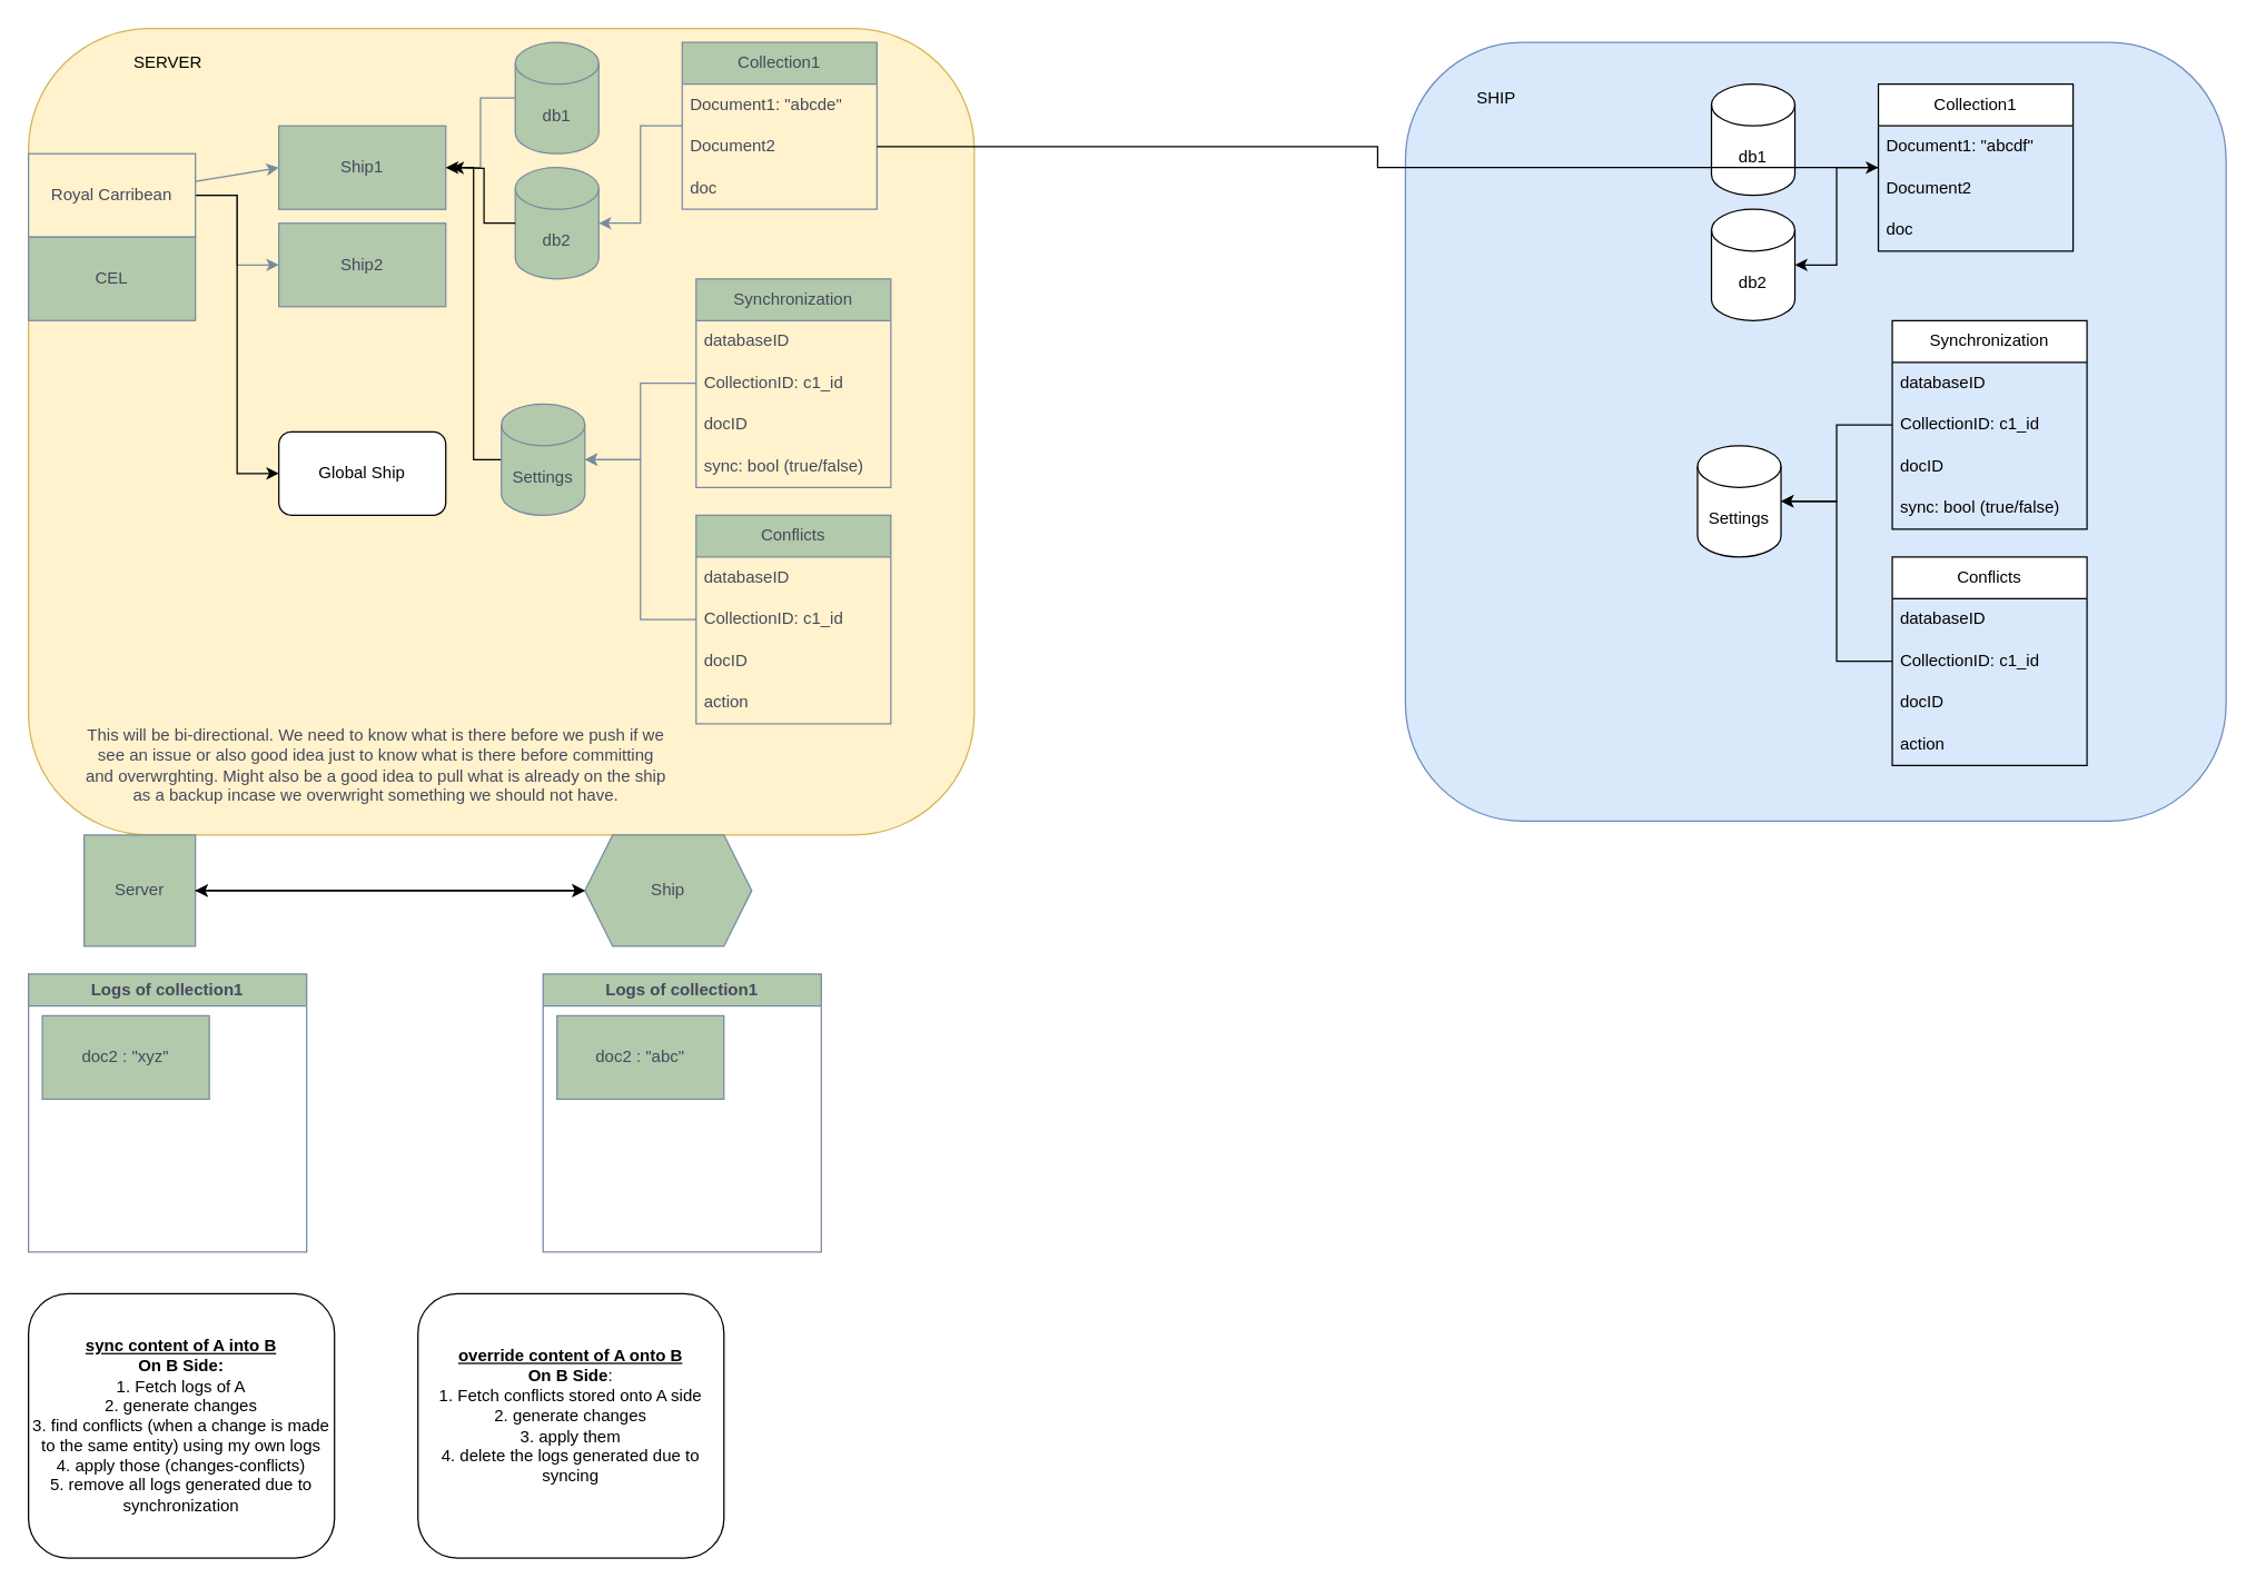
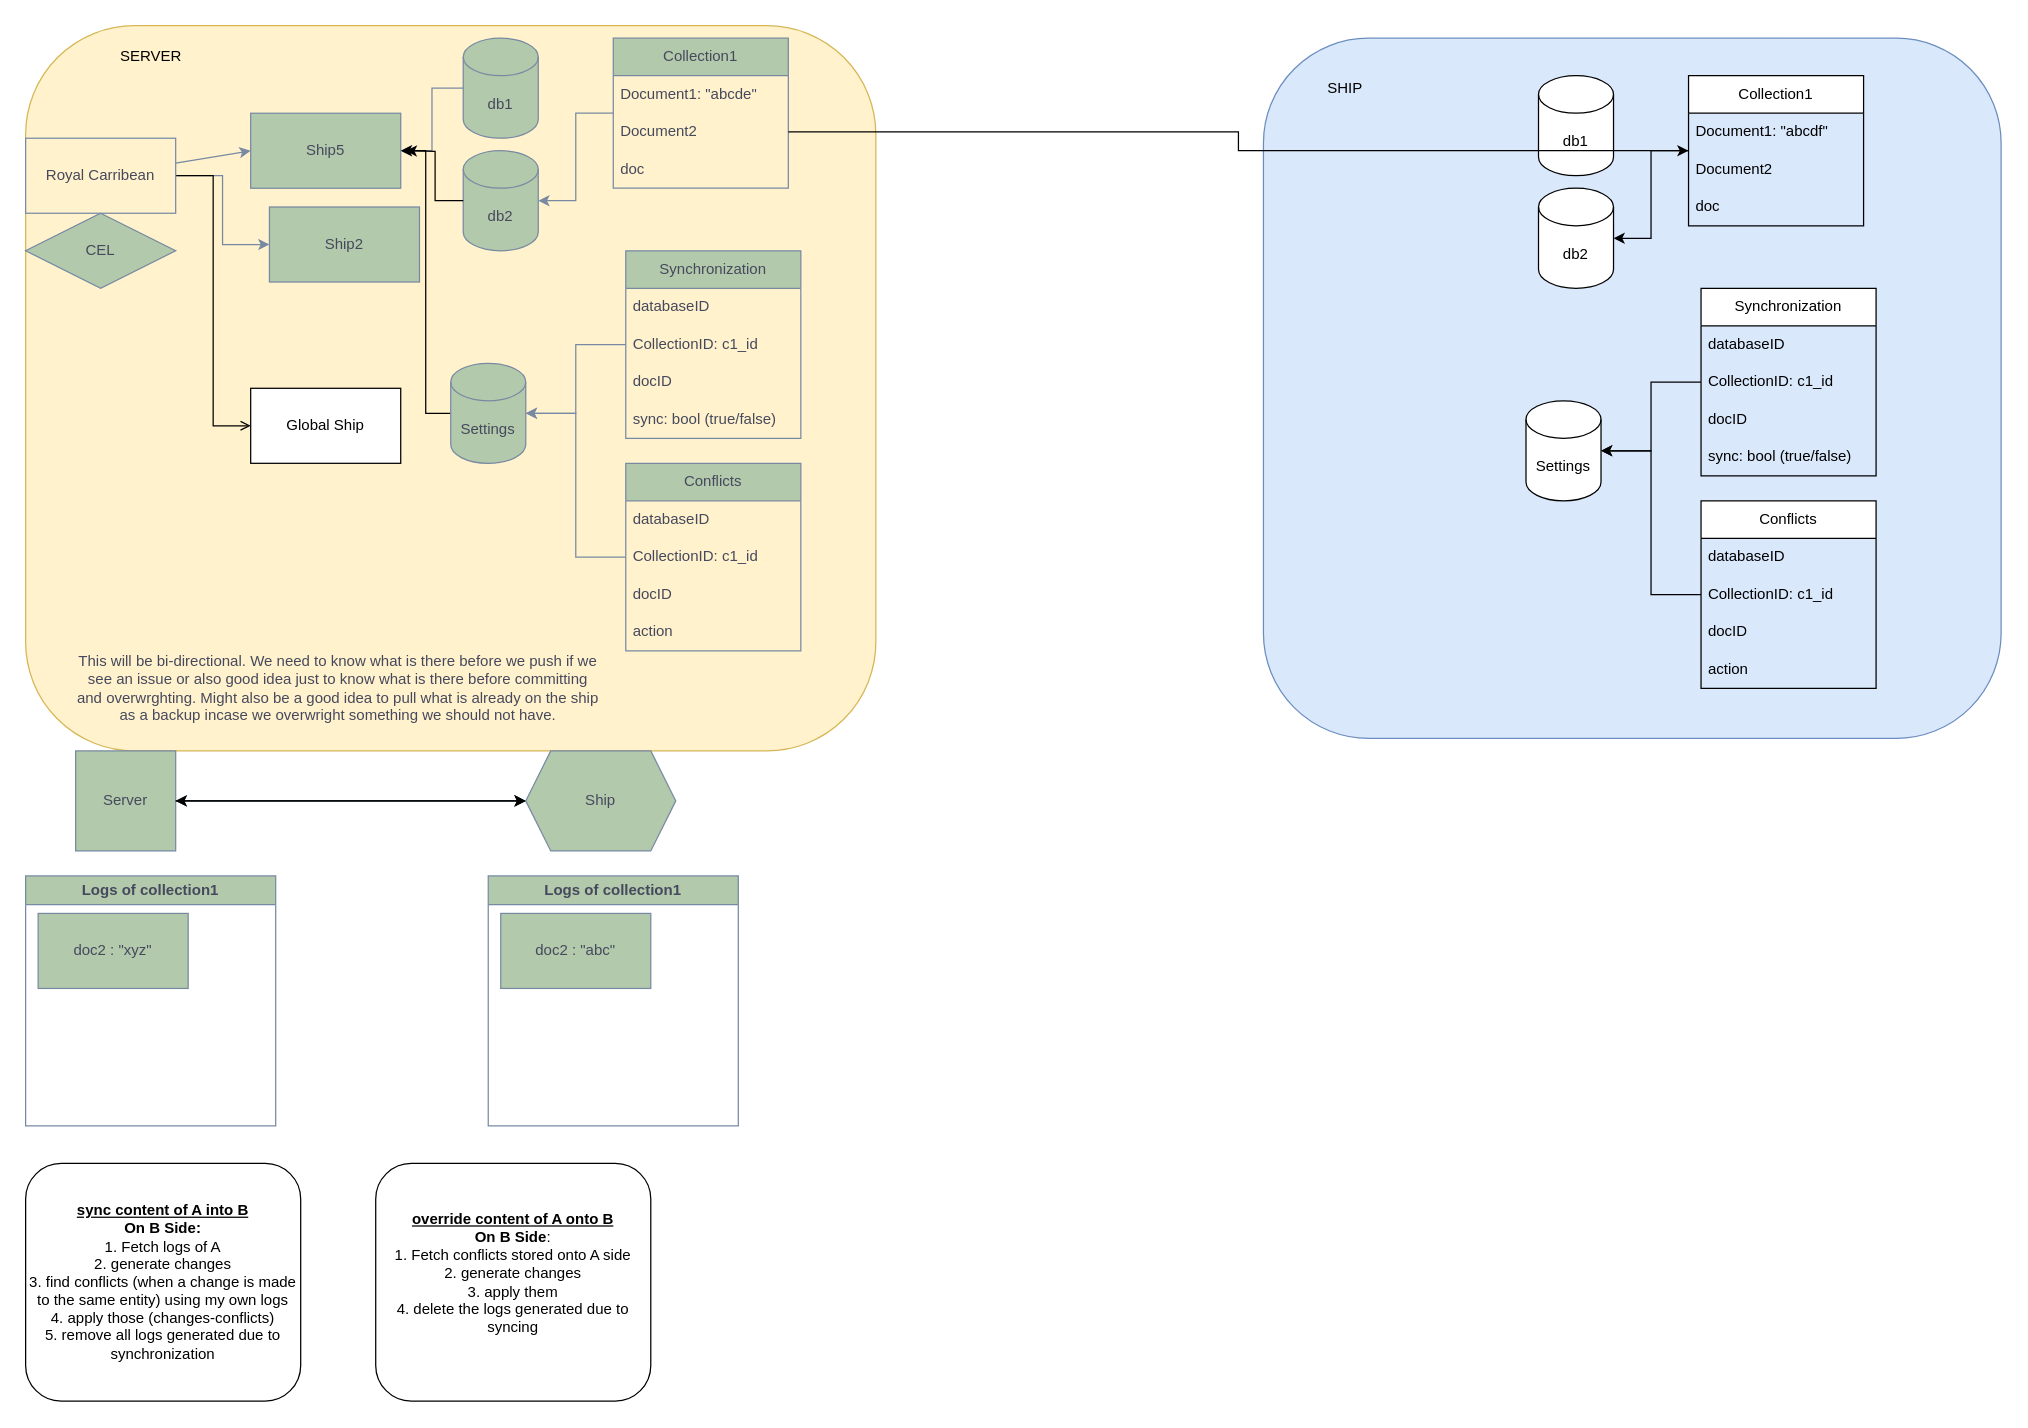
- <mxCell id="8" value="Ship1" style="rounded=0;whiteSpace=wrap;html=1;labelBackgroundColor=none;fillColor=#B2C9AB;strokeColor=#788AA3;fontColor=#46495D;" parent="1" vertex="1"><mxGeometry x="200" y="90" width="120" height="60" as="geometry" /></mxCell>
+ <mxCell id="8" value="Ship5" style="rounded=0;whiteSpace=wrap;html=1;labelBackgroundColor=none;fillColor=#B2C9AB;strokeColor=#788AA3;fontColor=#46495D;" parent="1" vertex="1"><mxGeometry x="200" y="90" width="120" height="60" as="geometry" /></mxCell>
- <mxCell id="9" value="Ship2" style="rounded=0;whiteSpace=wrap;html=1;labelBackgroundColor=none;fillColor=#B2C9AB;strokeColor=#788AA3;fontColor=#46495D;" parent="1" vertex="1"><mxGeometry x="200" y="160" width="120" height="60" as="geometry" /></mxCell>
+ <mxCell id="9" value="Ship2" style="rounded=0;whiteSpace=wrap;html=1;labelBackgroundColor=none;fillColor=#B2C9AB;strokeColor=#788AA3;fontColor=#46495D;" parent="1" vertex="1"><mxGeometry x="215" y="165" width="120" height="60" as="geometry" /></mxCell>
- <mxCell id="7" value="CEL" style="rounded=0;whiteSpace=wrap;html=1;labelBackgroundColor=none;fillColor=#B2C9AB;strokeColor=#788AA3;fontColor=#46495D;" parent="1" vertex="1"><mxGeometry y="170" width="120" height="60" as="geometry" x="20" /></mxCell>
+ <mxCell id="7" value="CEL" style="rhombus;whiteSpace=wrap;html=1;labelBackgroundColor=none;fillColor=#B2C9AB;strokeColor=#788AA3;fontColor=#46495D;" parent="1" vertex="1"><mxGeometry y="170" width="120" height="60" as="geometry" x="20" /></mxCell>
- <mxCell id="5" style="edgeStyle=orthogonalEdgeStyle;rounded=0;orthogonalLoop=1;jettySize=auto;html=1;exitX=1;exitY=0.5;exitDx=0;exitDy=0;entryX=0;entryY=0.5;entryDx=0;entryDy=0;" edge="1" parent="1" source="6" target="40"><mxGeometry relative="1" as="geometry" /></mxCell>
+ <mxCell id="5" style="edgeStyle=orthogonalEdgeStyle;rounded=0;orthogonalLoop=1;jettySize=auto;html=1;exitX=1;exitY=0.5;exitDx=0;exitDy=0;entryX=0;entryY=0.5;entryDx=0;entryDy=0;endArrow=open;" edge="1" parent="1" source="6" target="40"><mxGeometry relative="1" as="geometry" /></mxCell>
- <mxCell id="40" value="Global Ship" style="whiteSpace=wrap;html=1;rounded=1;" vertex="1" parent="1"><mxGeometry x="200" y="310" width="120" height="60" as="geometry" /></mxCell>
+ <mxCell id="40" value="Global Ship" style="rounded=0;whiteSpace=wrap;html=1;" vertex="1" parent="1"><mxGeometry x="200" y="310" width="120" height="60" as="geometry" /></mxCell>
